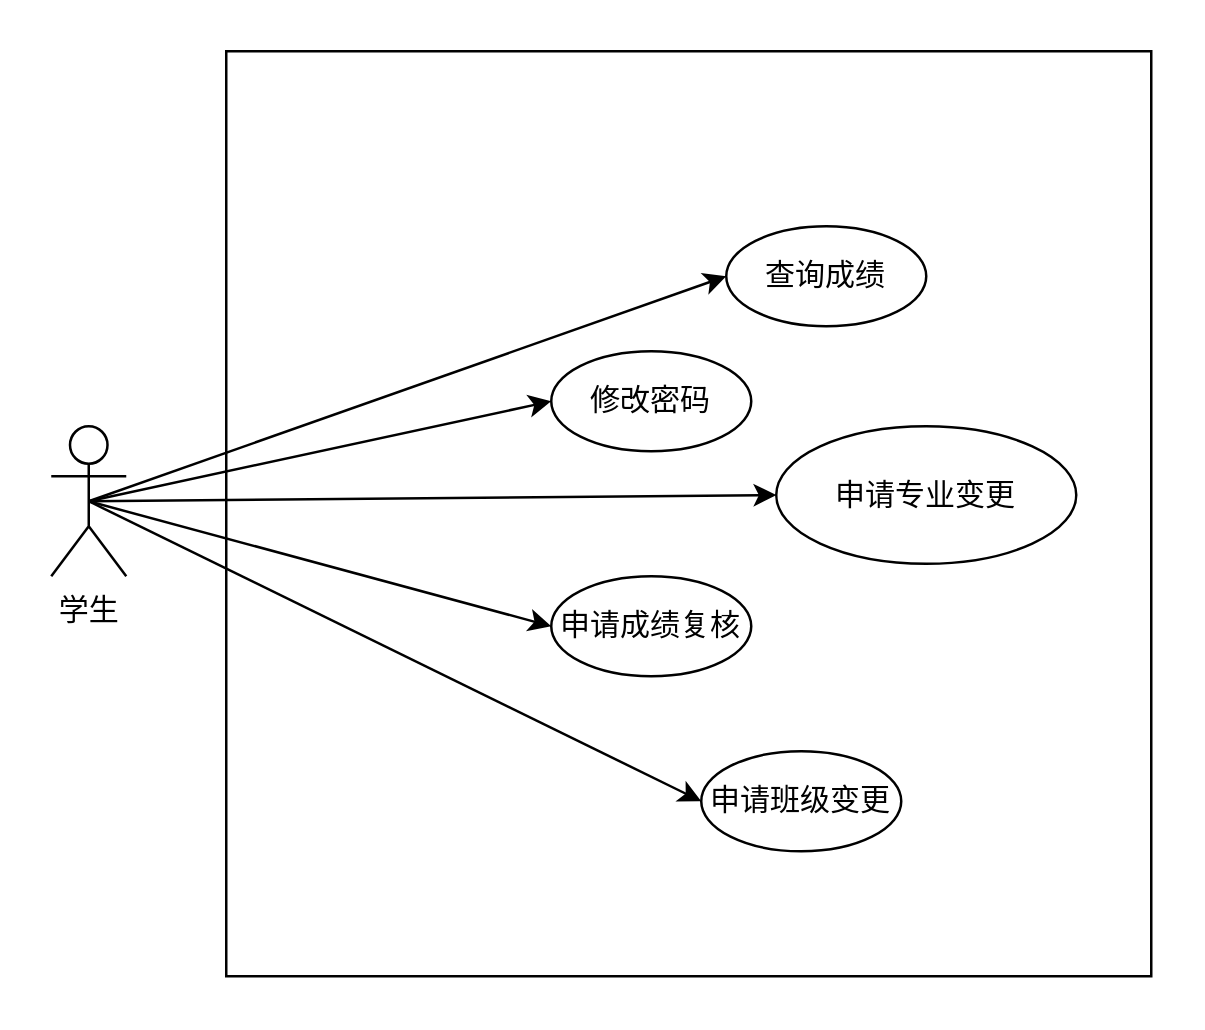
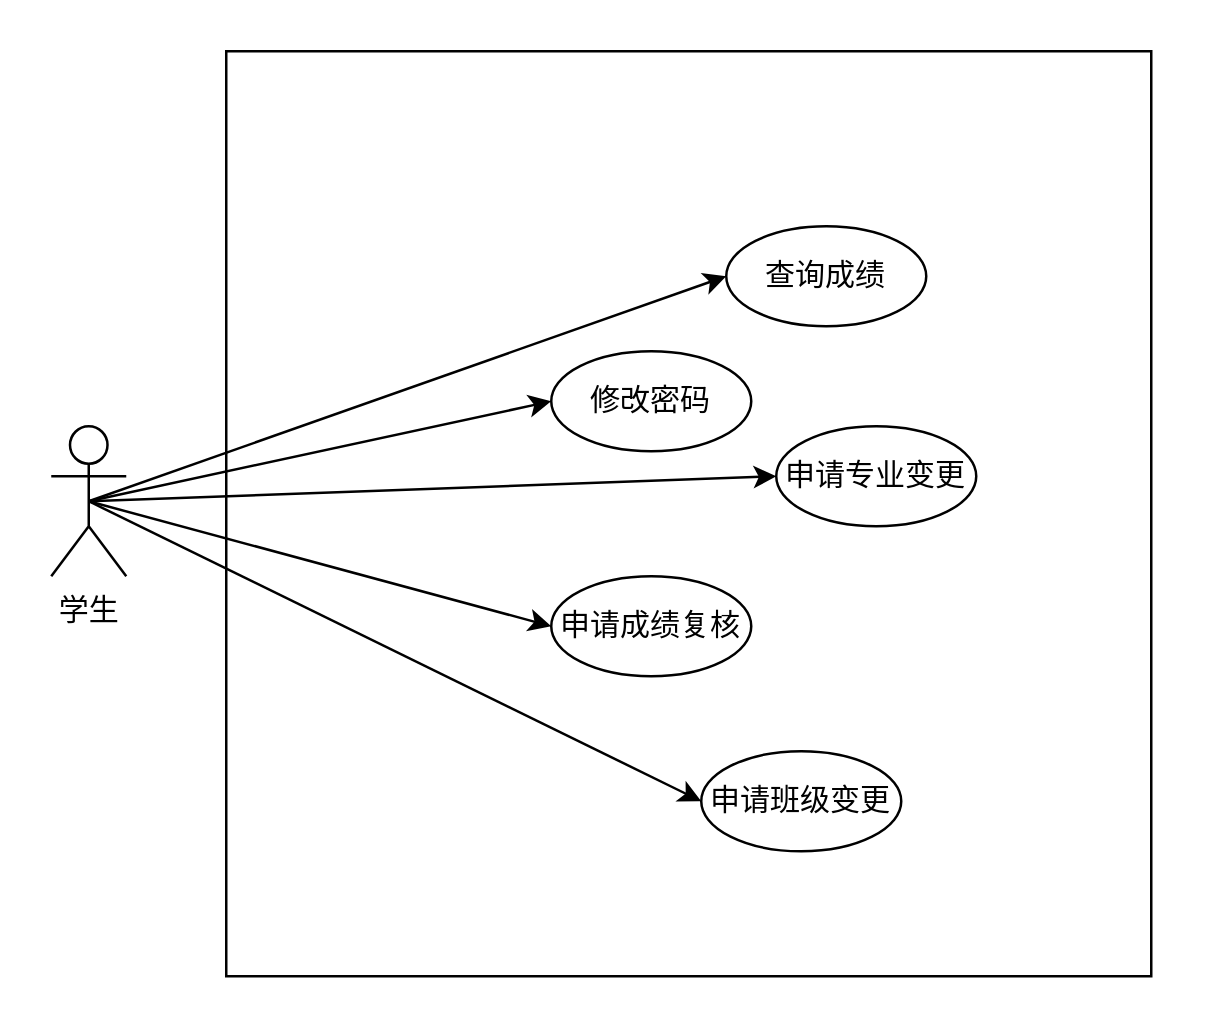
- <mxCell id="5" value="申请专业变更" style="ellipse;whiteSpace=wrap;html=1;" vertex="1" parent="1"><mxGeometry x="310" y="170" width="120" height="55" as="geometry" /></mxCell>
+ <mxCell id="5" value="申请专业变更" style="ellipse;whiteSpace=wrap;html=1;" vertex="1" parent="1"><mxGeometry x="310" y="170" width="80" height="40" as="geometry" /></mxCell>
